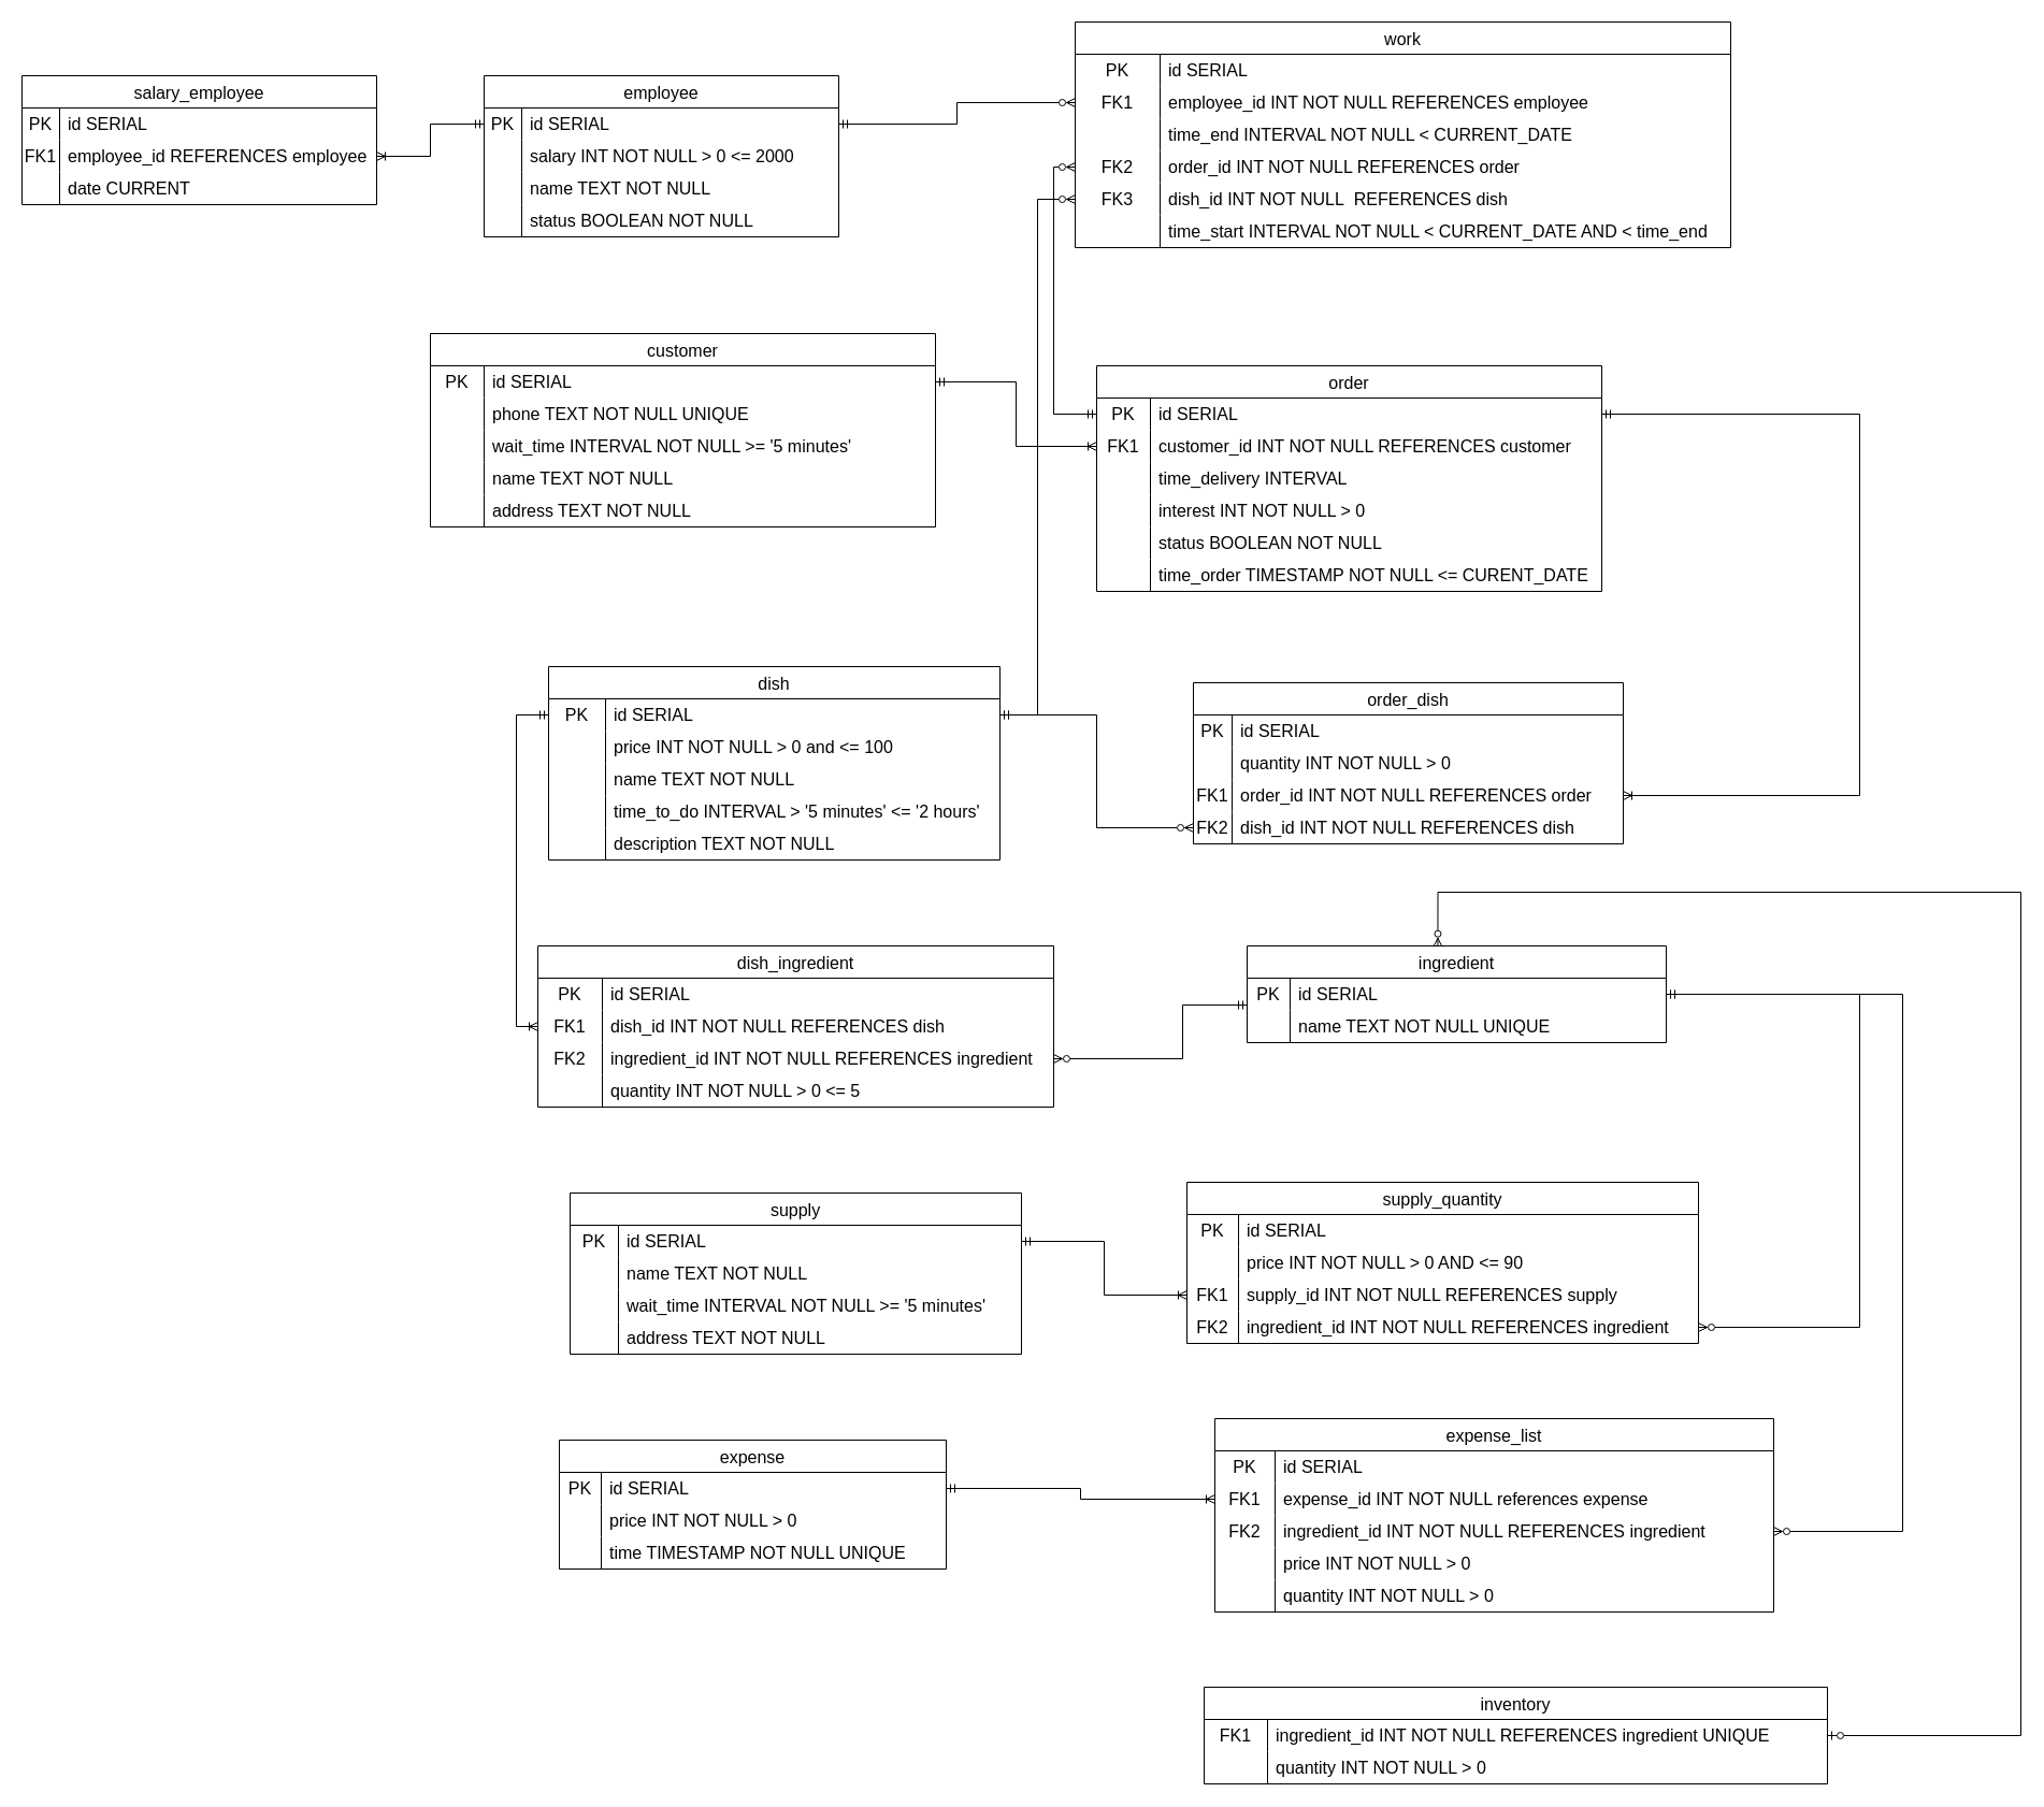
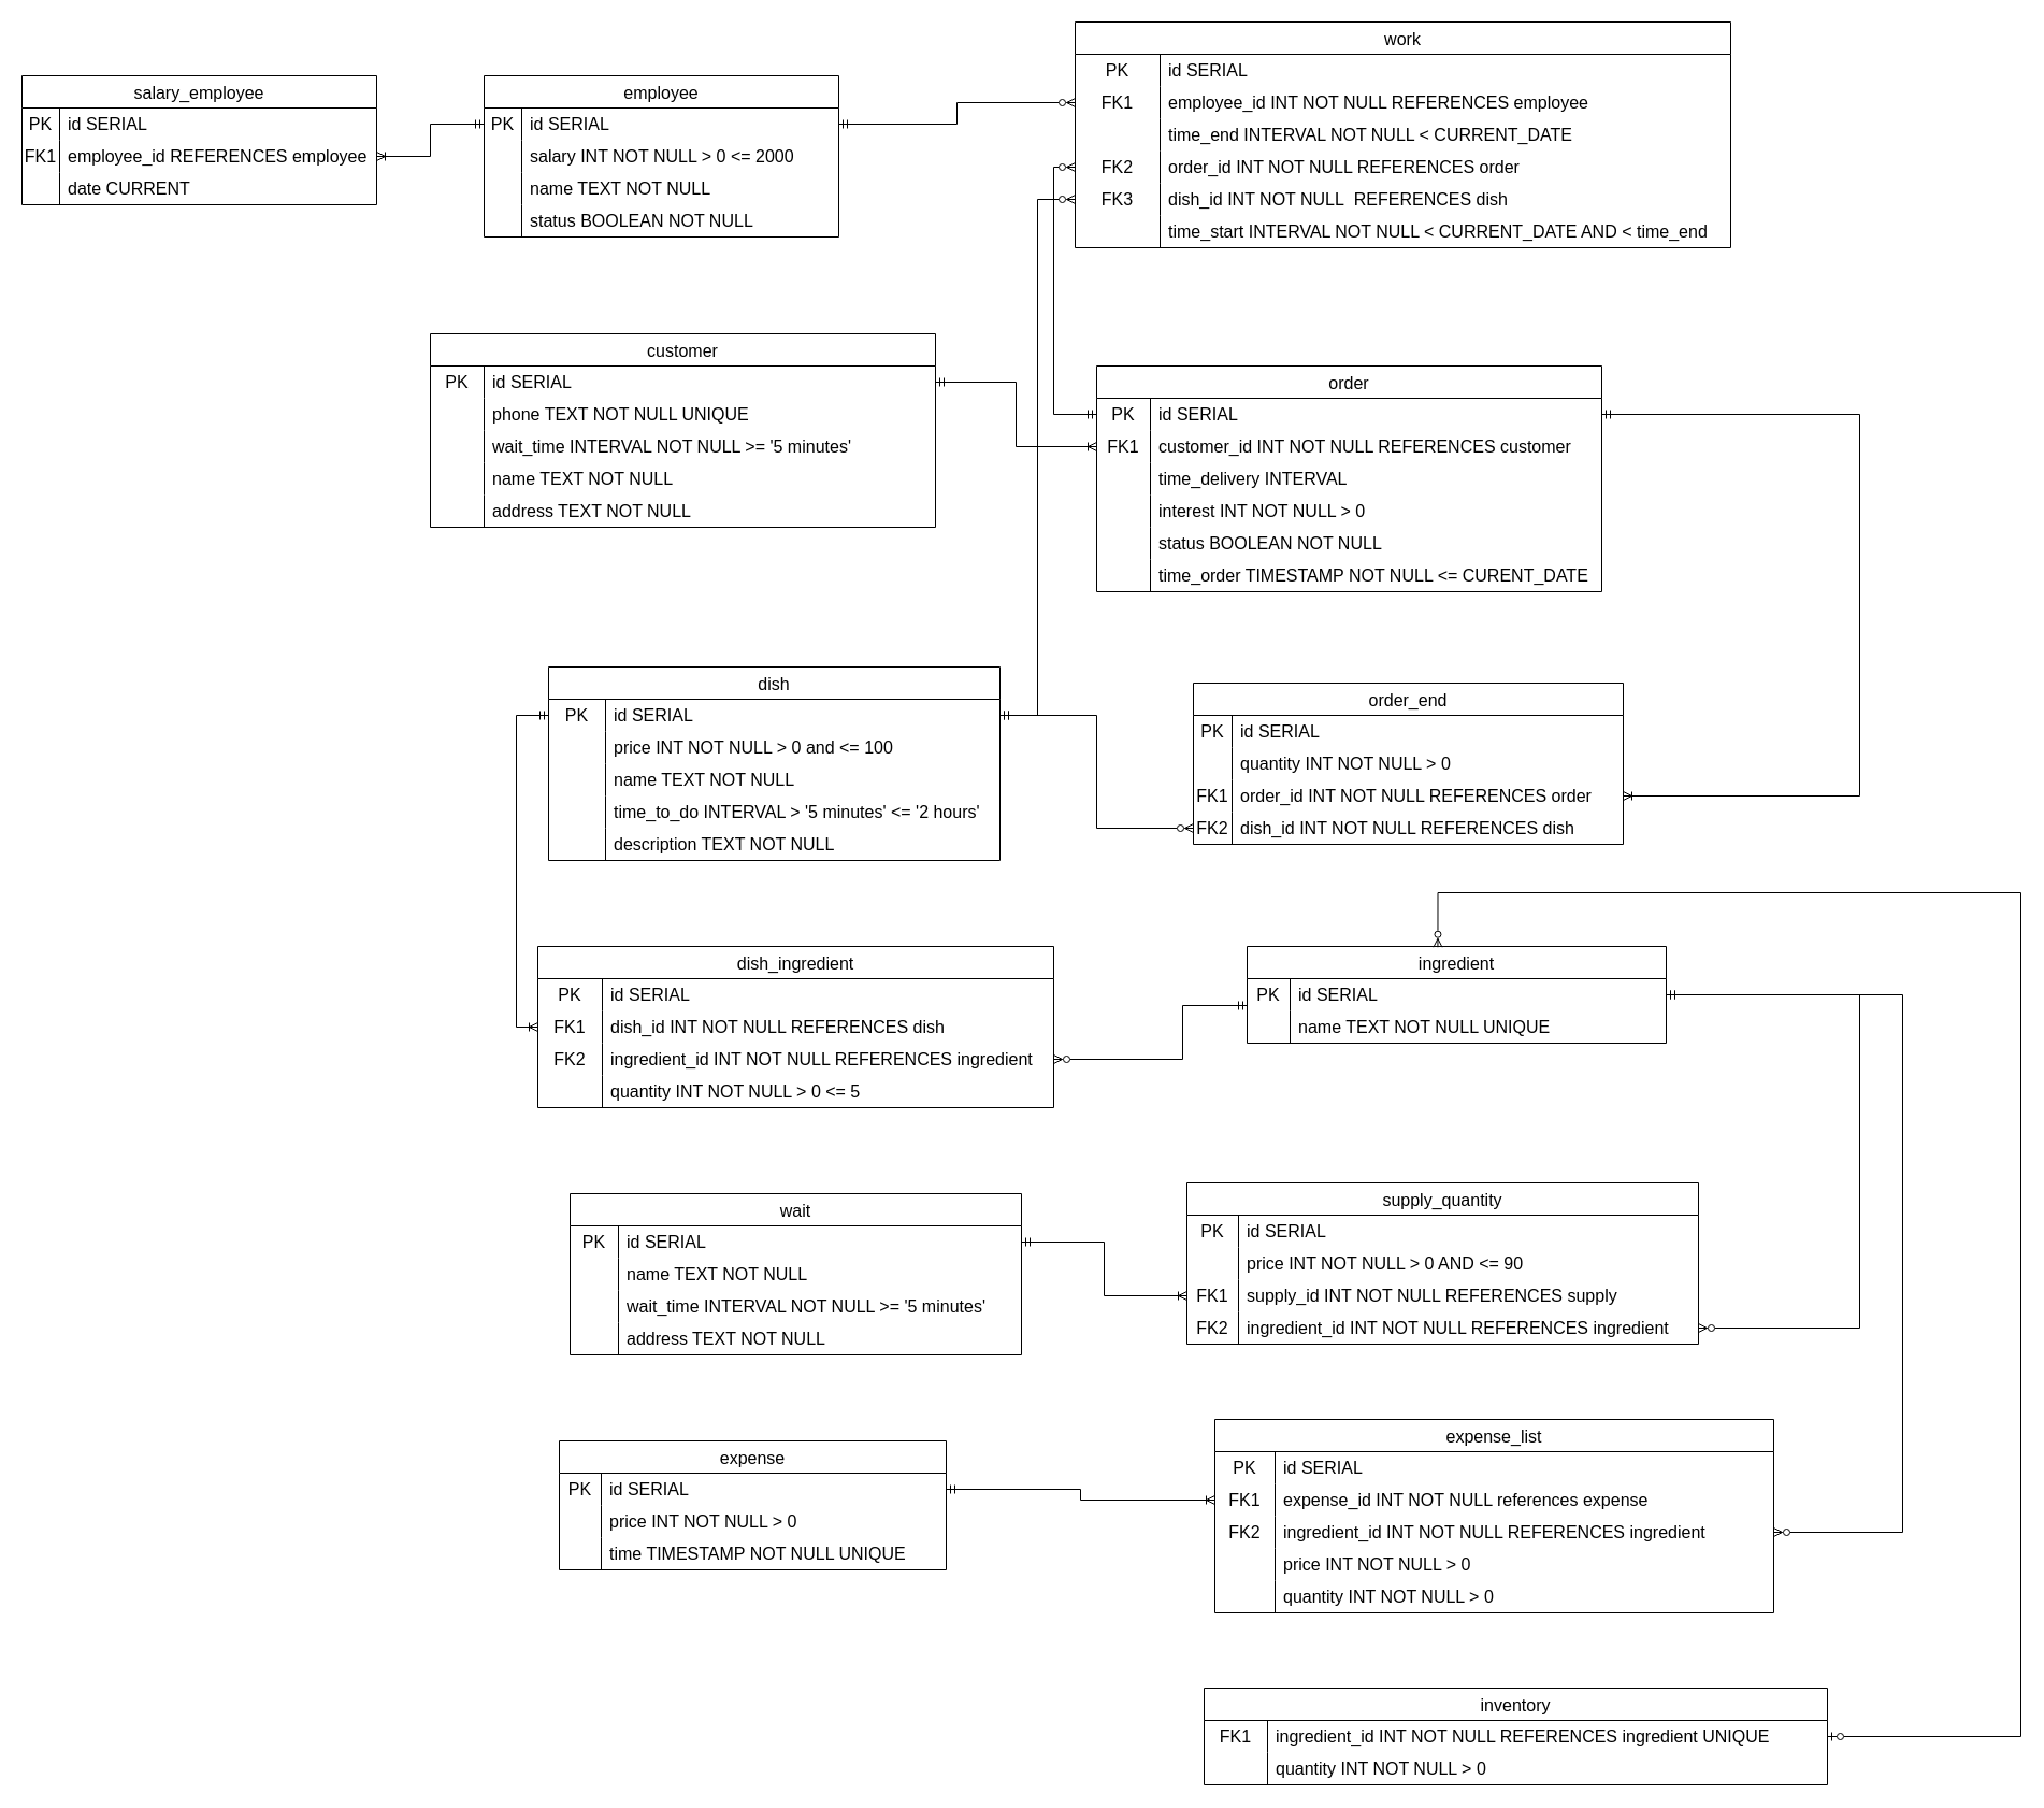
- <mxCell id="40" value="order_dish" style="shape=table;startSize=30;container=1;collapsible=0;childLayout=tableLayout;fixedRows=1;rowLines=0;fontStyle=0;strokeColor=default;fontSize=16;" vertex="1" parent="1"><mxGeometry x="1110" y="635" width="400" height="150" as="geometry" /></mxCell>
+ <mxCell id="40" value="order_end" style="shape=table;startSize=30;container=1;collapsible=0;childLayout=tableLayout;fixedRows=1;rowLines=0;fontStyle=0;strokeColor=default;fontSize=16;" vertex="1" parent="1"><mxGeometry x="1110" y="635" width="400" height="150" as="geometry" /></mxCell>
- <mxCell id="87" value="supply" style="shape=table;startSize=30;container=1;collapsible=0;childLayout=tableLayout;fixedRows=1;rowLines=0;fontStyle=0;strokeColor=default;fontSize=16;" vertex="1" parent="1"><mxGeometry x="530" y="1110" width="420" height="150" as="geometry" /></mxCell>
+ <mxCell id="87" value="wait" style="shape=table;startSize=30;container=1;collapsible=0;childLayout=tableLayout;fixedRows=1;rowLines=0;fontStyle=0;strokeColor=default;fontSize=16;" vertex="1" parent="1"><mxGeometry x="530" y="1110" width="420" height="150" as="geometry" /></mxCell>
